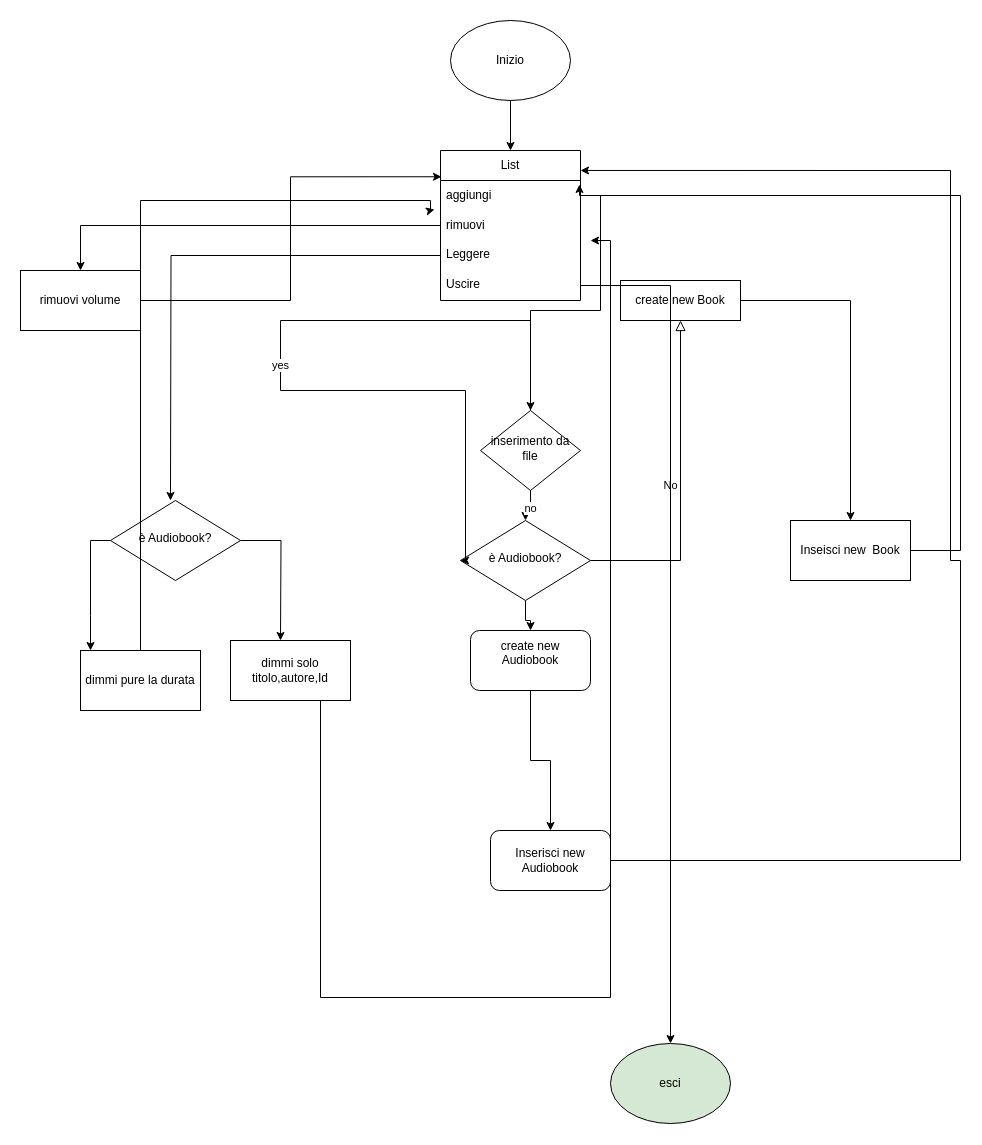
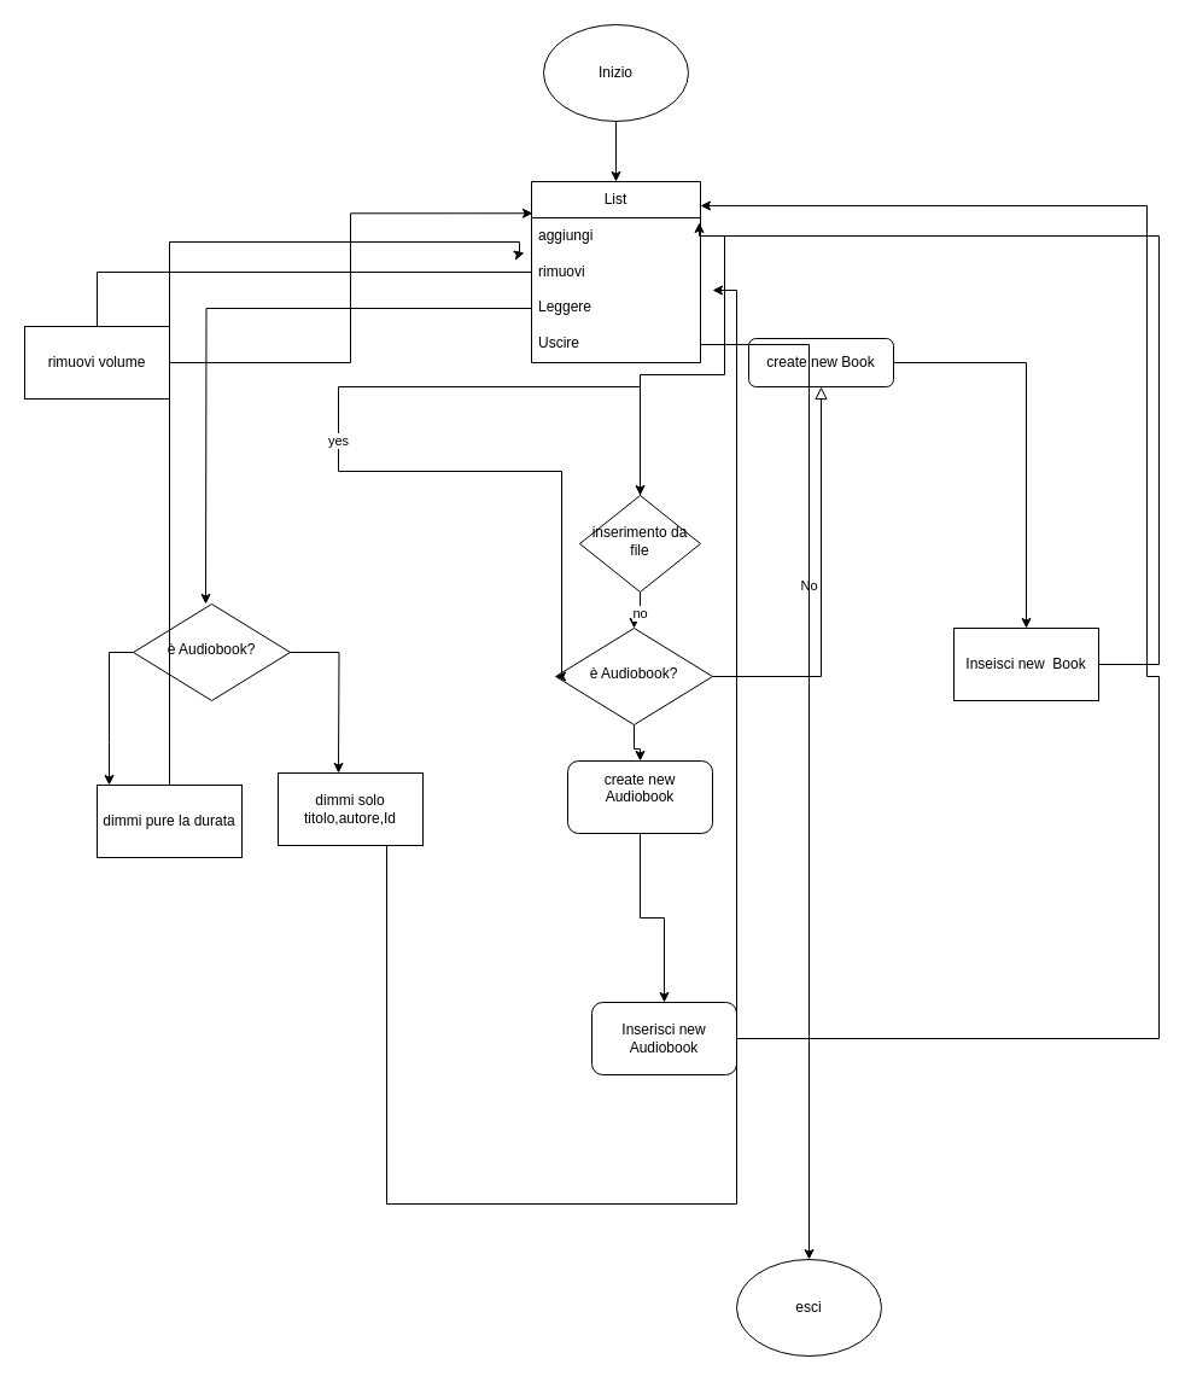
- <mxCell id="23" style="edgeStyle=orthogonalEdgeStyle;rounded=0;orthogonalLoop=1;jettySize=auto;html=1;" edge="1" parent="1" source="18" target="22"><mxGeometry relative="1" as="geometry"><mxPoint x="80" y="300" as="targetPoint" /></mxGeometry></mxCell>
+ <mxCell id="23" style="edgeStyle=orthogonalEdgeStyle;rounded=0;orthogonalLoop=1;jettySize=auto;html=1;endArrow=none;" edge="1" parent="1" source="18" target="22"><mxGeometry relative="1" as="geometry"><mxPoint x="80" y="300" as="targetPoint" /></mxGeometry></mxCell>
- <mxCell id="6" value="create new Book" style="whiteSpace=wrap;html=1;fontSize=12;glass=0;strokeWidth=1;shadow=0;rounded=0;" parent="1" vertex="1"><mxGeometry x="620" y="280" width="120" height="40" as="geometry" /></mxCell>
+ <mxCell id="6" value="create new Book" style="rounded=1;whiteSpace=wrap;html=1;fontSize=12;glass=0;strokeWidth=1;shadow=0;" parent="1" vertex="1"><mxGeometry x="620" y="280" width="120" height="40" as="geometry" /></mxCell>
- <mxCell id="35" value="esci" style="ellipse;whiteSpace=wrap;html=1;fillColor=#d5e8d4;" vertex="1" parent="1"><mxGeometry x="610" y="1043" width="120" height="80" as="geometry" /></mxCell>
+ <mxCell id="35" value="esci" style="ellipse;whiteSpace=wrap;html=1;" vertex="1" parent="1"><mxGeometry x="610" y="1043" width="120" height="80" as="geometry" /></mxCell>
